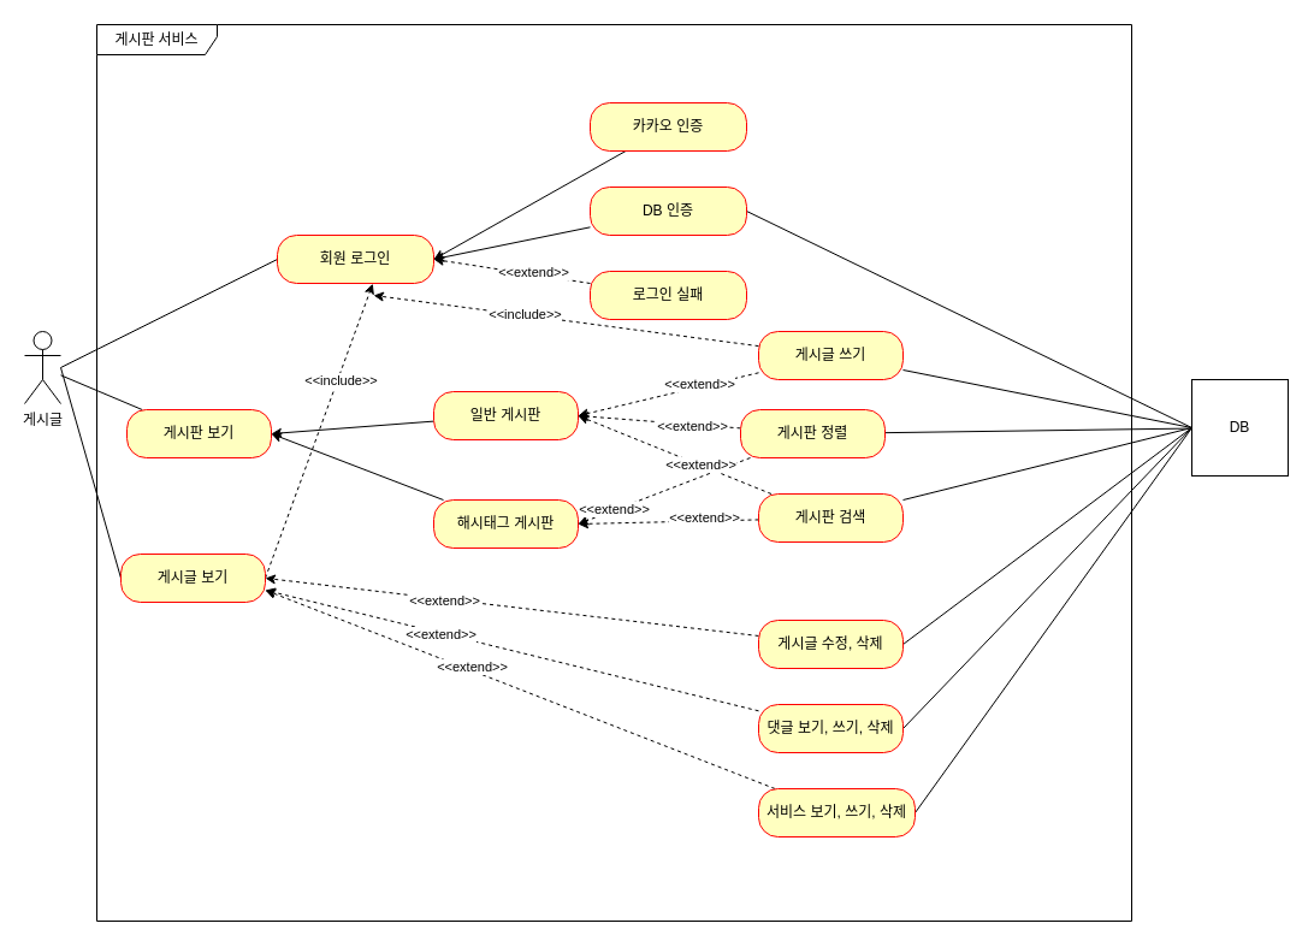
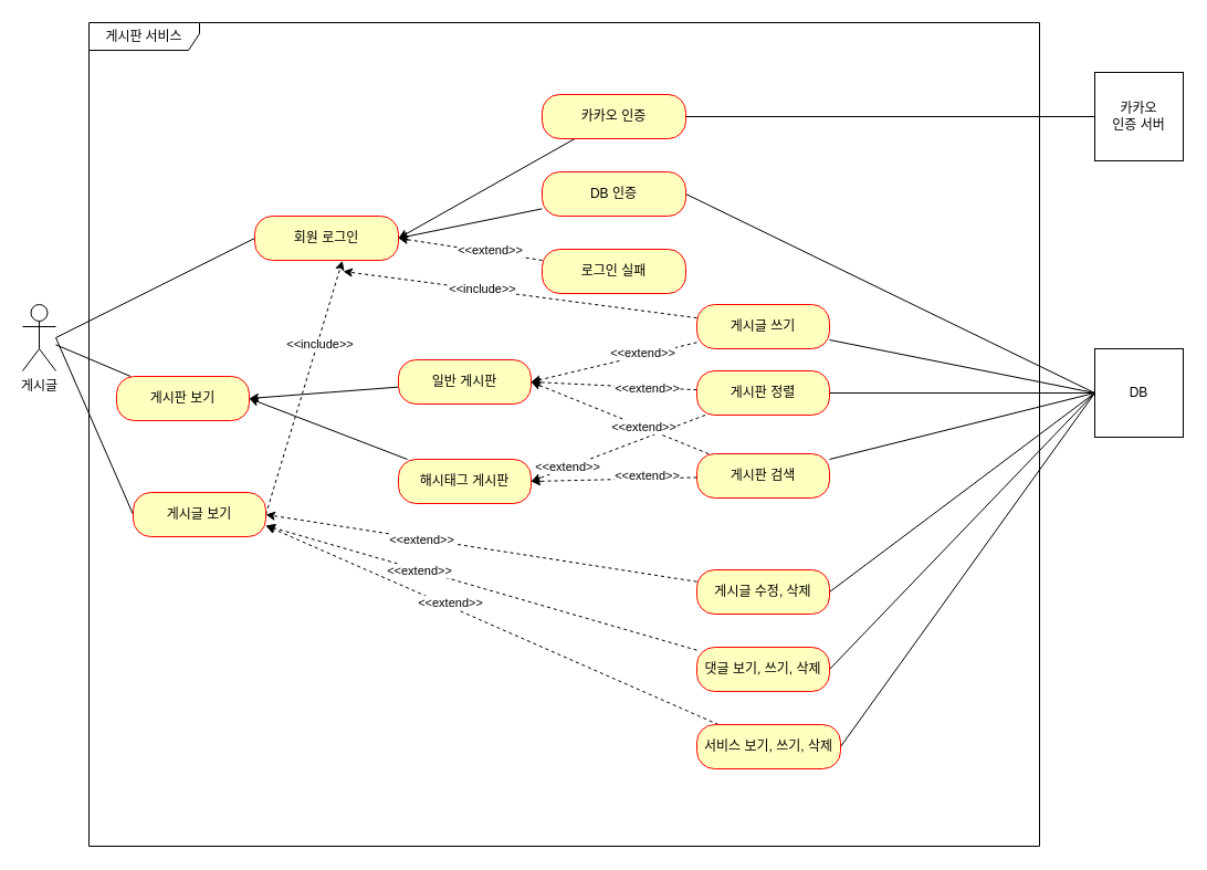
+ <mxCell id="17" style="edgeStyle=orthogonalEdgeStyle;rounded=0;orthogonalLoop=1;jettySize=auto;html=1;entryX=0;entryY=0.5;entryDx=0;entryDy=0;endArrow=none;endFill=0;" edge="1" parent="1" source="18" target="56"><mxGeometry relative="1" as="geometry" /></mxCell>
+ <mxCell id="56" value="카카오&lt;br&gt;인증 서버" style="whiteSpace=wrap;html=1;aspect=fixed;" vertex="1" parent="1"><mxGeometry x="990" y="65" width="80" height="80" as="geometry" /></mxCell>
- <mxCell id="36" value="게시판 정렬" style="rounded=1;whiteSpace=wrap;html=1;arcSize=40;fontColor=#000000;fillColor=#ffffc0;strokeColor=#ff0000;" vertex="1" parent="1"><mxGeometry x="615" y="340" width="120" height="40" as="geometry" /></mxCell>
+ <mxCell id="36" value="게시판 정렬" style="rounded=1;whiteSpace=wrap;html=1;arcSize=40;fontColor=#000000;fillColor=#ffffc0;strokeColor=#ff0000;" vertex="1" parent="1"><mxGeometry x="630" y="335" width="120" height="40" as="geometry" /></mxCell>
- <mxCell id="11" value="게시글 보기" style="rounded=1;whiteSpace=wrap;html=1;arcSize=40;fontColor=#000000;fillColor=#ffffc0;strokeColor=#ff0000;" vertex="1" parent="1"><mxGeometry x="100" y="460" width="120" height="40" as="geometry" /></mxCell>
+ <mxCell id="11" value="게시글 보기" style="rounded=1;whiteSpace=wrap;html=1;arcSize=40;fontColor=#000000;fillColor=#ffffc0;strokeColor=#ff0000;" vertex="1" parent="1"><mxGeometry x="120" y="445" width="120" height="40" as="geometry" /></mxCell>
